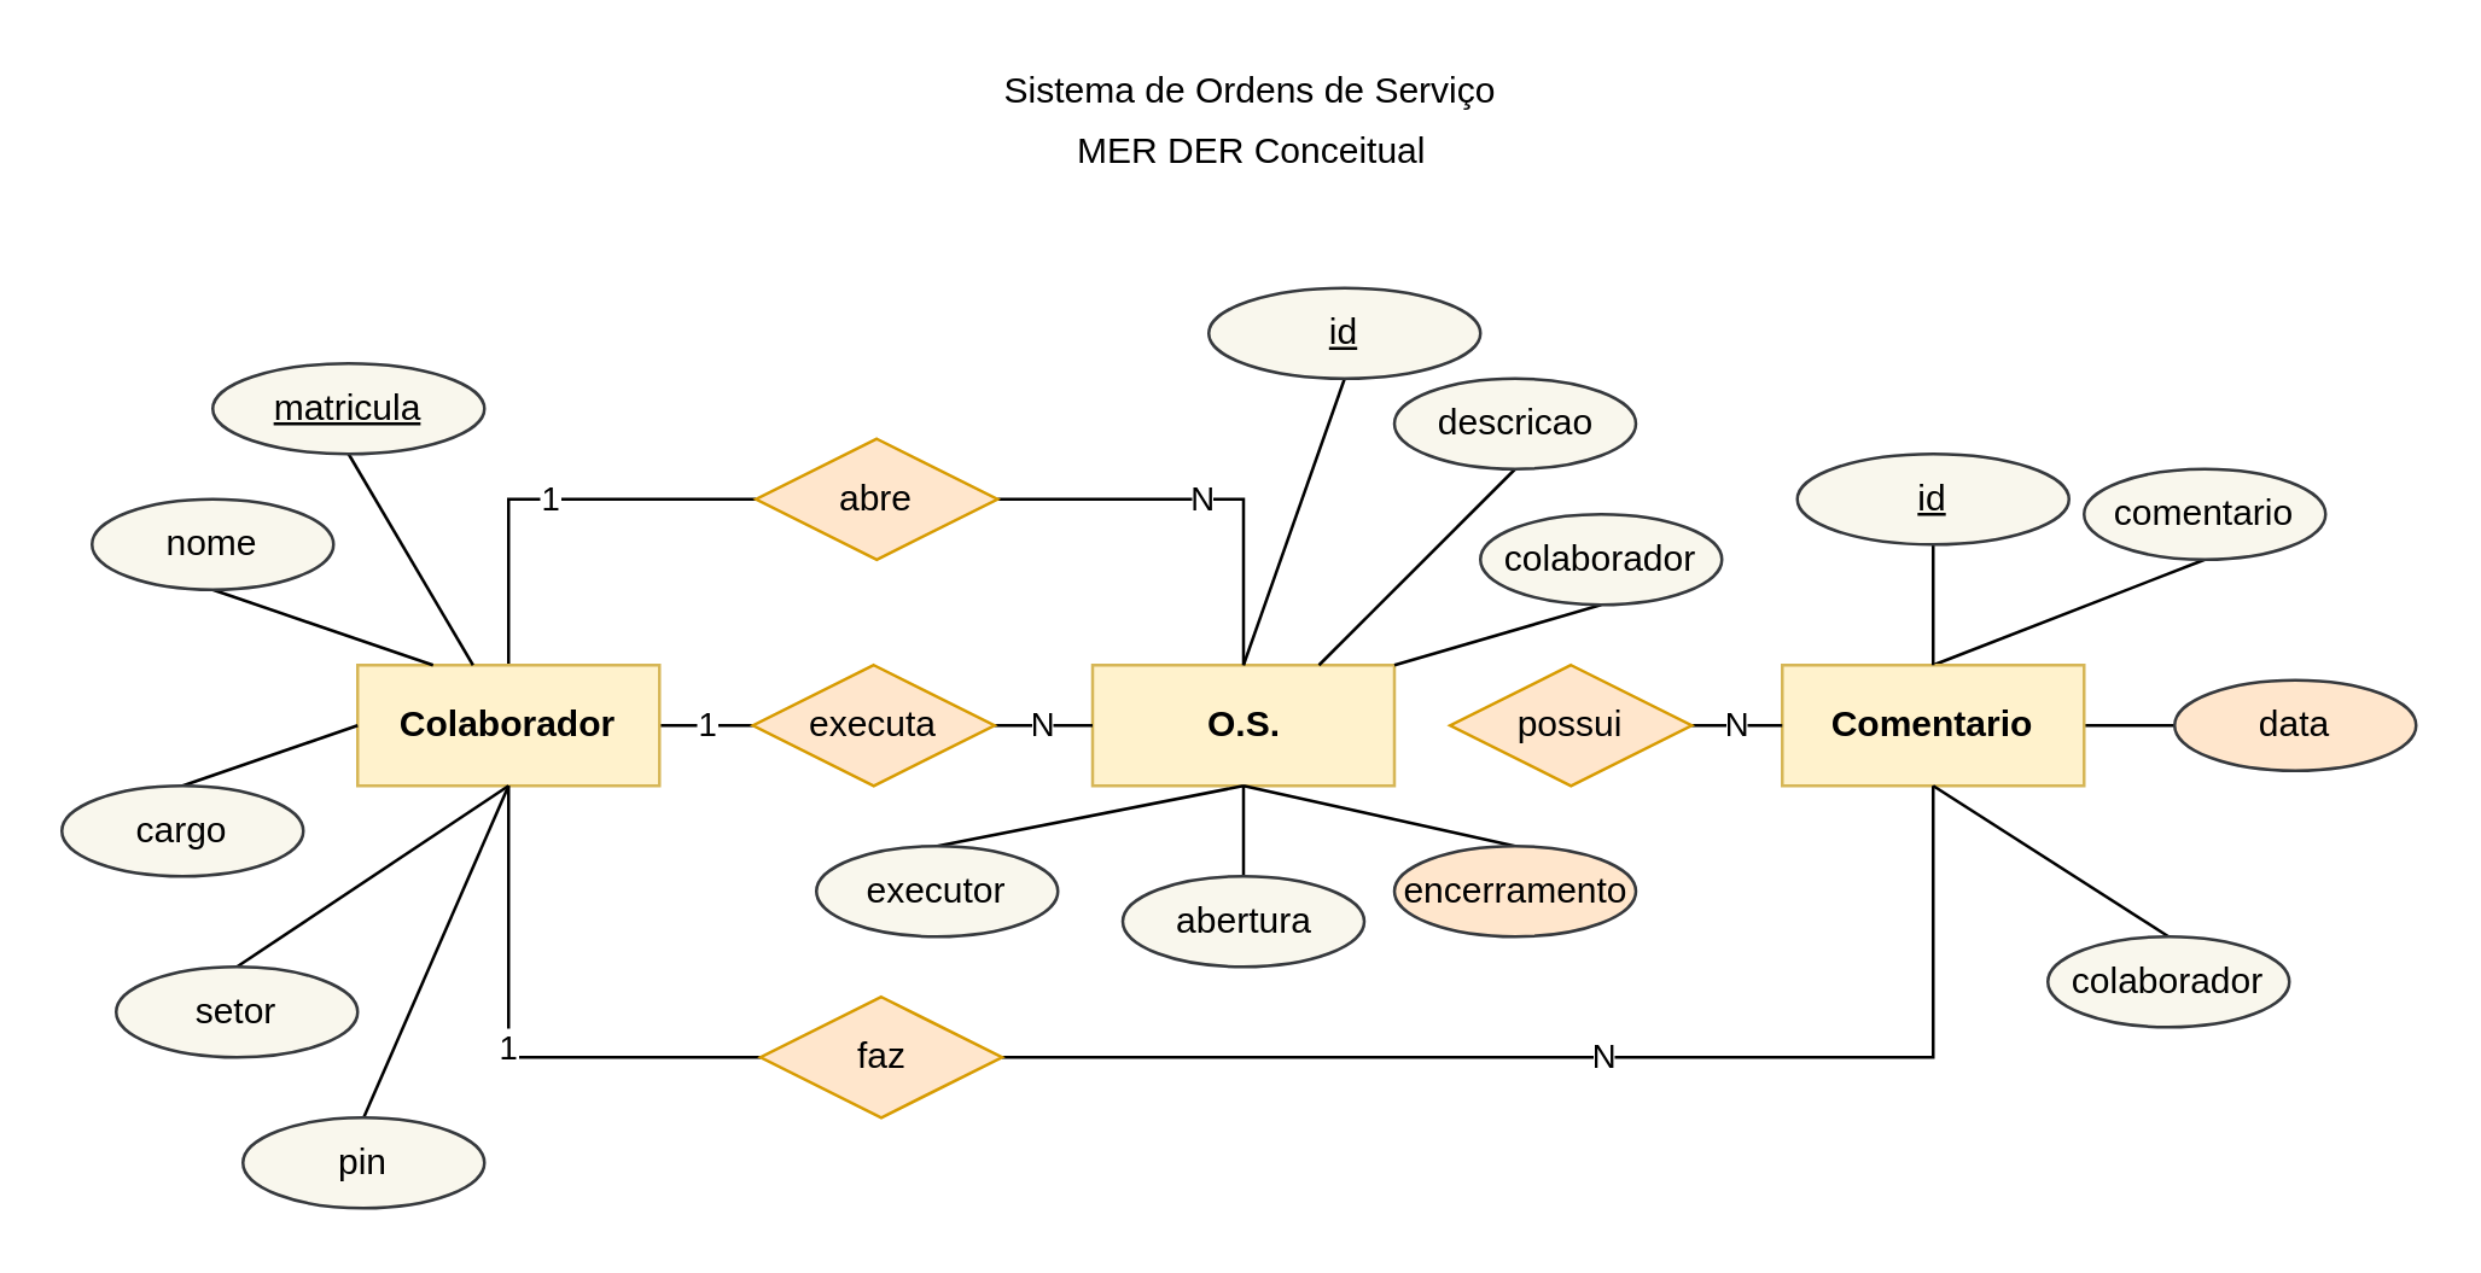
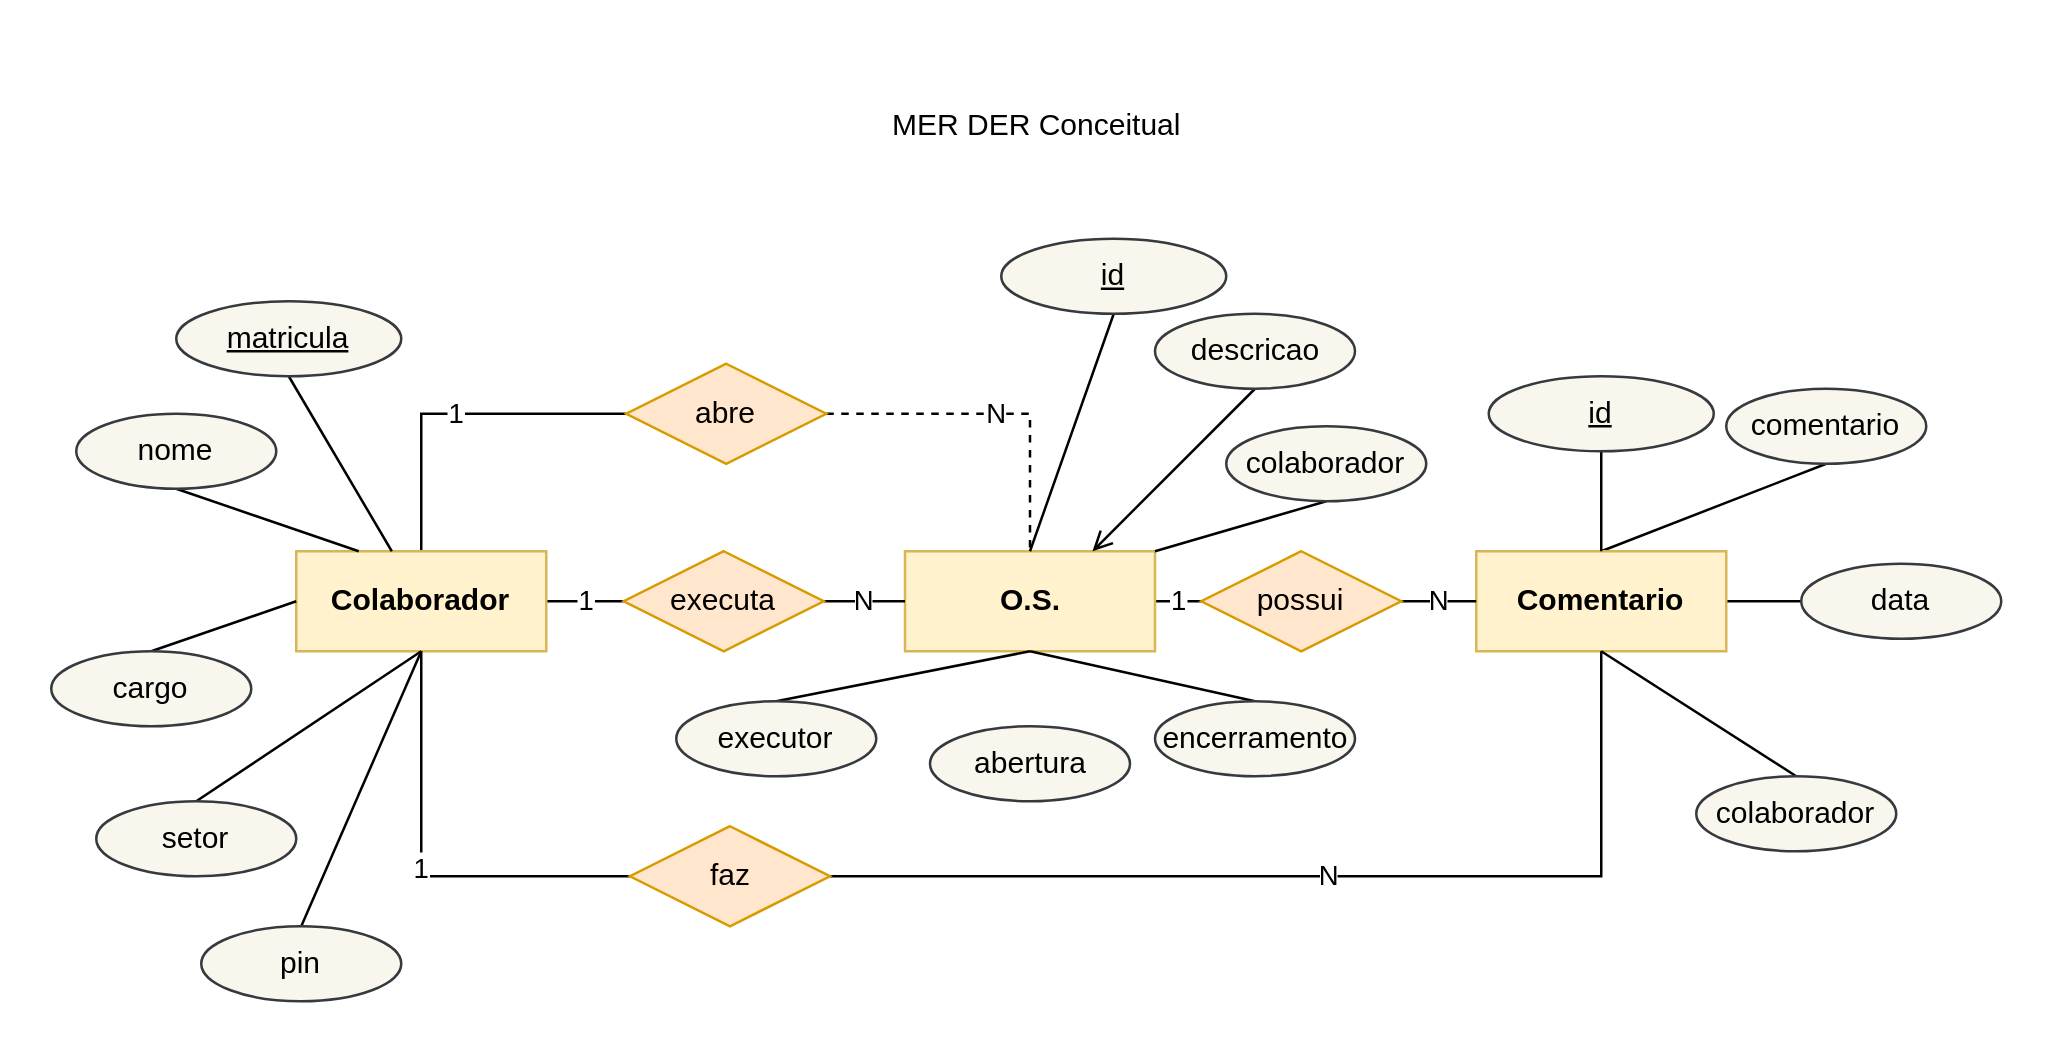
- <mxCell id="49" value="Sistema de Ordens de Serviço" style="text;html=1;strokeColor=none;fillColor=none;align=center;verticalAlign=middle;whiteSpace=wrap;rounded=0;" vertex="1" parent="1"><mxGeometry x="319" y="20" width="190" height="20" as="geometry" /></mxCell>
- <mxCell id="39" value="N" style="edgeStyle=orthogonalEdgeStyle;rounded=0;orthogonalLoop=1;jettySize=auto;html=1;exitX=1;exitY=0.5;exitDx=0;exitDy=0;entryX=0.5;entryY=0;entryDx=0;entryDy=0;endArrow=none;endFill=0;" edge="1" parent="1" source="40" target="6"><mxGeometry relative="1" as="geometry" /></mxCell>
+ <mxCell id="39" value="N" style="edgeStyle=orthogonalEdgeStyle;rounded=0;orthogonalLoop=1;jettySize=auto;html=1;exitX=1;exitY=0.5;exitDx=0;exitDy=0;entryX=0.5;entryY=0;entryDx=0;entryDy=0;endArrow=none;endFill=0;dashed=1;" edge="1" parent="1" source="40" target="6"><mxGeometry relative="1" as="geometry" /></mxCell>
- <mxCell id="33" style="rounded=0;orthogonalLoop=1;jettySize=auto;html=1;exitX=0.5;exitY=1;exitDx=0;exitDy=0;entryX=0.75;entryY=0;entryDx=0;entryDy=0;endArrow=none;endFill=0;" edge="1" parent="1" source="34" target="6"><mxGeometry relative="1" as="geometry" /></mxCell>
+ <mxCell id="33" style="rounded=0;orthogonalLoop=1;jettySize=auto;html=1;exitX=0.5;exitY=1;exitDx=0;exitDy=0;entryX=0.75;entryY=0;entryDx=0;entryDy=0;endArrow=open;endFill=0;" edge="1" parent="1" source="34" target="6"><mxGeometry relative="1" as="geometry" /></mxCell>
+ <mxCell id="5" value="1" style="edgeStyle=orthogonalEdgeStyle;rounded=0;orthogonalLoop=1;jettySize=auto;html=1;exitX=1;exitY=0.5;exitDx=0;exitDy=0;entryX=0;entryY=0.5;entryDx=0;entryDy=0;endArrow=none;endFill=0;" edge="1" parent="1" source="6" target="47"><mxGeometry relative="1" as="geometry" /></mxCell>
- <mxCell id="25" value="data" style="ellipse;whiteSpace=wrap;html=1;align=center;fillColor=#ffe6cc;strokeColor=#36393d;" vertex="1" parent="1"><mxGeometry x="720" y="225" width="80" height="30" as="geometry" /></mxCell>
+ <mxCell id="25" value="data" style="ellipse;whiteSpace=wrap;html=1;align=center;fillColor=#f9f7ed;strokeColor=#36393d;" vertex="1" parent="1"><mxGeometry x="720" y="225" width="80" height="30" as="geometry" /></mxCell>
- <mxCell id="35" style="rounded=0;orthogonalLoop=1;jettySize=auto;html=1;exitX=0.5;exitY=0;exitDx=0;exitDy=0;entryX=0.5;entryY=1;entryDx=0;entryDy=0;endArrow=none;endFill=0;" edge="1" parent="1" source="36" target="6"><mxGeometry relative="1" as="geometry" /></mxCell>
- <mxCell id="38" value="encerramento" style="ellipse;whiteSpace=wrap;html=1;align=center;fillColor=#ffe6cc;strokeColor=#36393d;" vertex="1" parent="1"><mxGeometry x="461.5" y="280" width="80" height="30" as="geometry" /></mxCell>
+ <mxCell id="38" value="encerramento" style="ellipse;whiteSpace=wrap;html=1;align=center;fillColor=#f9f7ed;strokeColor=#36393d;" vertex="1" parent="1"><mxGeometry x="461.5" y="280" width="80" height="30" as="geometry" /></mxCell>
